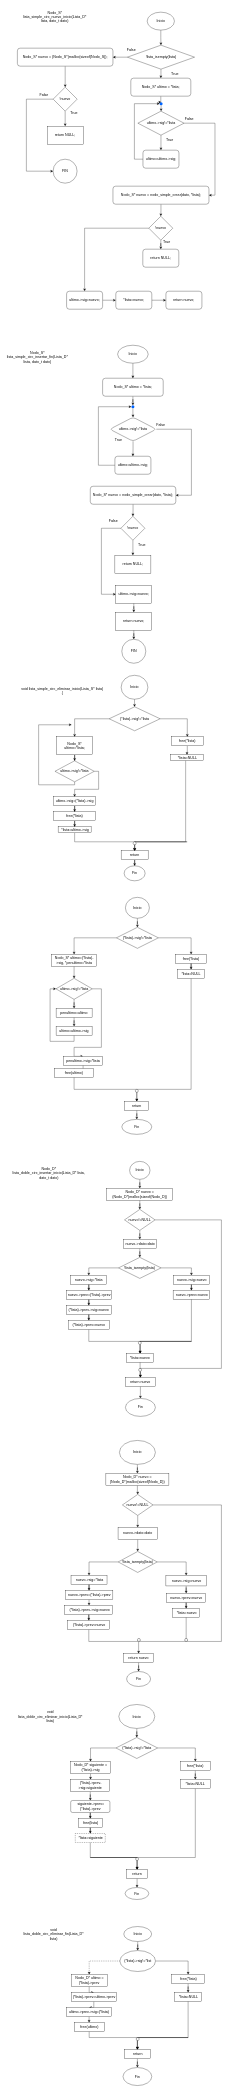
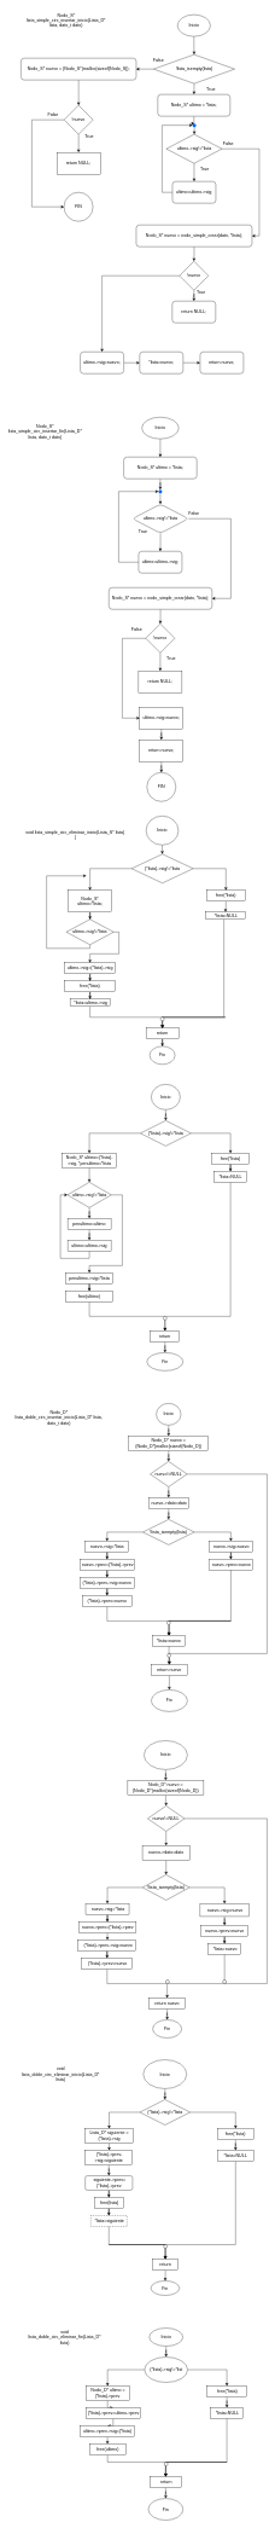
- <mxCell id="232" value="Nodo_S* lista_simple_circ_nuevo_inicio(Lista_D* lista, dato_t dato)" style="text;html=1;align=center;verticalAlign=middle;whiteSpace=wrap;rounded=0;" vertex="1" parent="1"><mxGeometry x="77" y="20" width="210" height="70" as="geometry" /></mxCell>
+ <mxCell id="232" value="Nodo_S* lista_simple_circ_insertar_inicio(Lista_D* lista, dato_t dato)" style="text;html=1;align=center;verticalAlign=middle;whiteSpace=wrap;rounded=0;" vertex="1" parent="1"><mxGeometry x="77" y="20" width="210" height="70" as="geometry" /></mxCell>
- <mxCell id="106" value="penultimo-&amp;gt;sig=*lista" style="rounded=0;whiteSpace=wrap;html=1;" parent="1" vertex="1"><mxGeometry x="211" y="3520" width="130" height="30" as="geometry" /></mxCell>
+ <mxCell id="106" value="penultimo-&amp;gt;sig=*lista" style="rounded=0;whiteSpace=wrap;html=1;" parent="1" vertex="1"><mxGeometry x="181" y="3510" width="130" height="30" as="geometry" /></mxCell>
- <mxCell id="180" value="Nodo_D* siguiente = (*lista)-&amp;gt;sig" style="rounded=0;whiteSpace=wrap;html=1;" parent="1" vertex="1"><mxGeometry x="235" y="5870" width="131.5" height="40" as="geometry" /></mxCell>
+ <mxCell id="180" value="Lista_D* siguiente = (*lista)-&amp;gt;sig" style="rounded=0;whiteSpace=wrap;html=1;" parent="1" vertex="1"><mxGeometry x="235" y="5870" width="131.5" height="40" as="geometry" /></mxCell>
- <mxCell id="199" style="edgeStyle=orthogonalEdgeStyle;rounded=0;orthogonalLoop=1;jettySize=auto;html=1;entryX=0.5;entryY=0;entryDx=0;entryDy=0;dashed=1;" parent="1" source="201" target="203" edge="1"><mxGeometry relative="1" as="geometry" /></mxCell>
+ <mxCell id="199" style="edgeStyle=orthogonalEdgeStyle;rounded=0;orthogonalLoop=1;jettySize=auto;html=1;entryX=0.5;entryY=0;entryDx=0;entryDy=0;" parent="1" source="201" target="203" edge="1"><mxGeometry relative="1" as="geometry" /></mxCell>
